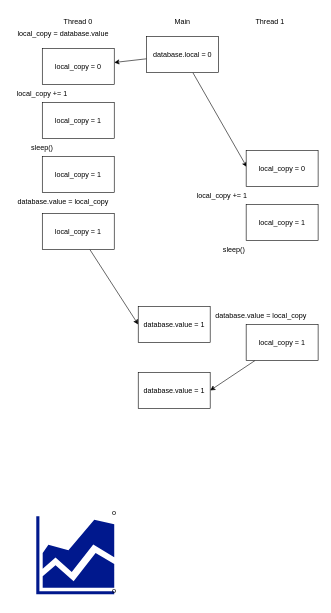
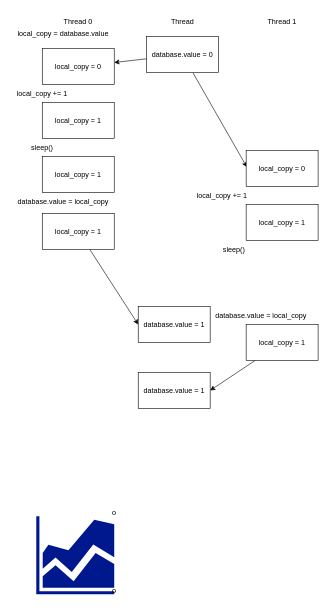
- <mxCell id="5" value="Main" style="text;html=1;strokeColor=none;fillColor=none;align=center;verticalAlign=middle;whiteSpace=wrap;rounded=0;" vertex="1" parent="1"><mxGeometry x="274" y="20" width="60" height="30" as="geometry" /></mxCell>
+ <mxCell id="5" value="Thread" style="text;html=1;strokeColor=none;fillColor=none;align=center;verticalAlign=middle;whiteSpace=wrap;rounded=0;" vertex="1" parent="1"><mxGeometry x="274" y="20" width="60" height="30" as="geometry" /></mxCell>
- <mxCell id="18" value="Thread 1" style="text;html=1;strokeColor=none;fillColor=none;align=center;verticalAlign=middle;whiteSpace=wrap;rounded=0;" vertex="1" parent="1"><mxGeometry x="420" y="20" width="60" height="30" as="geometry" /></mxCell>
+ <mxCell id="18" value="Thread 1" style="text;html=1;strokeColor=none;fillColor=none;align=center;verticalAlign=middle;whiteSpace=wrap;rounded=0;" vertex="1" parent="1"><mxGeometry x="440" y="20" width="60" height="30" as="geometry" /></mxCell>
- <mxCell id="4" value="database.local = 0" style="rounded=0;whiteSpace=wrap;html=1;" vertex="1" parent="1"><mxGeometry x="244" y="60" width="120" height="60" as="geometry" /></mxCell>
+ <mxCell id="4" value="database.value = 0" style="rounded=0;whiteSpace=wrap;html=1;" vertex="1" parent="1"><mxGeometry x="244" y="60" width="120" height="60" as="geometry" /></mxCell>
